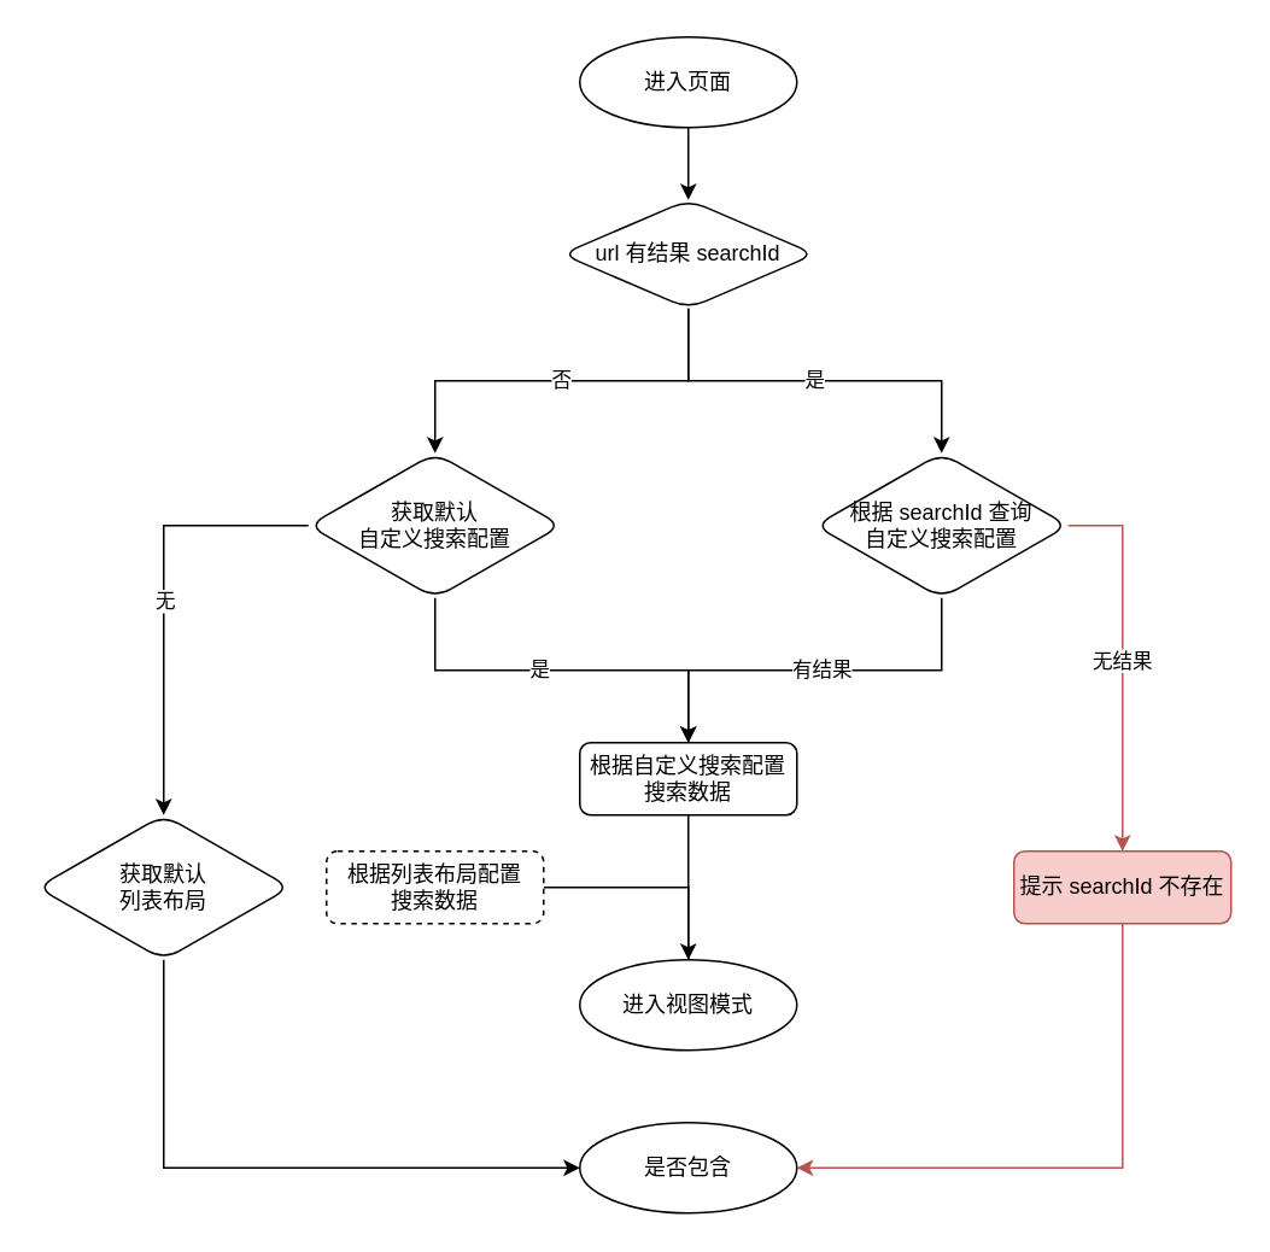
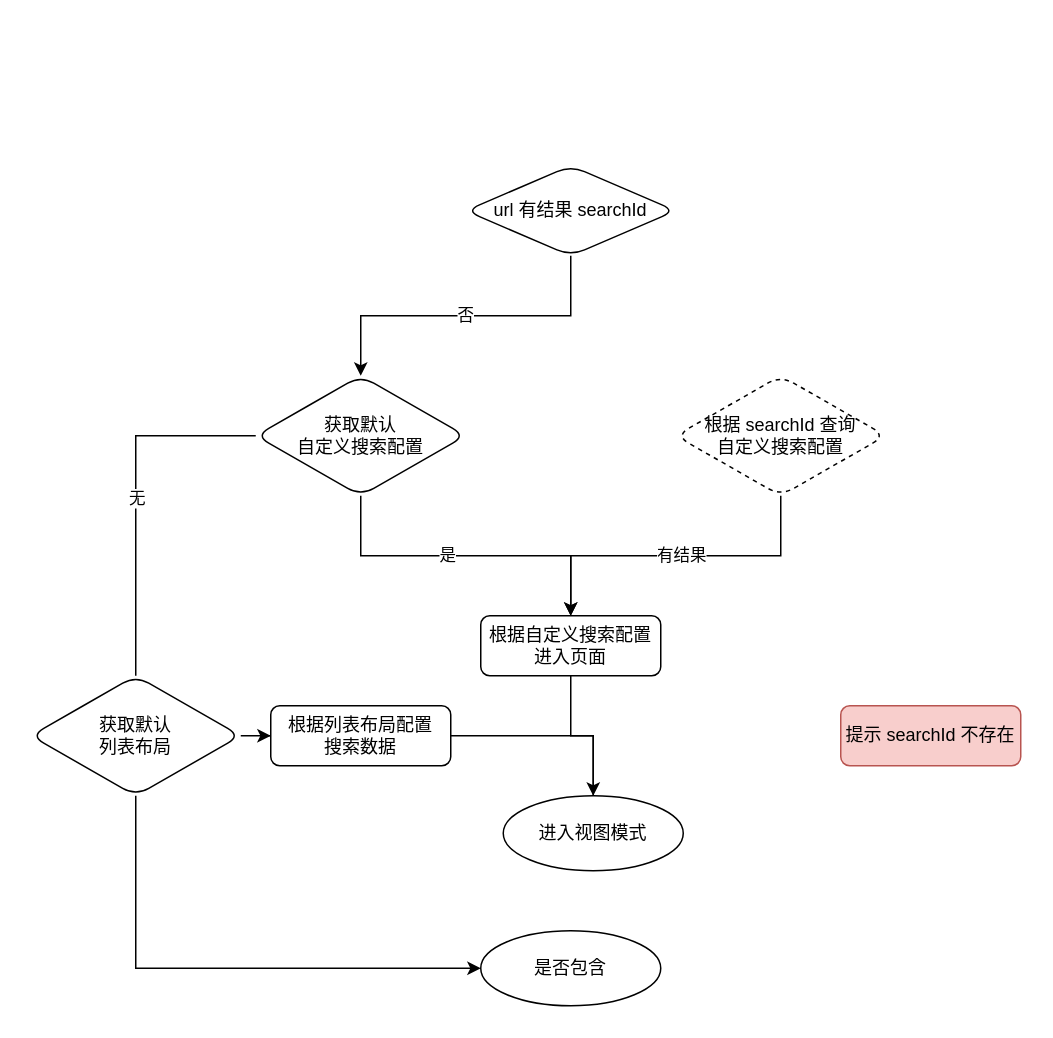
- <mxCell id="24" value="进入页面" style="ellipse;whiteSpace=wrap;html=1;rounded=1;" vertex="1" parent="1"><mxGeometry x="320" y="20" width="120" height="50" as="geometry" /></mxCell>
- <mxCell id="2" value="" style="edgeStyle=orthogonalEdgeStyle;rounded=0;orthogonalLoop=1;jettySize=auto;html=1;exitX=0.5;exitY=1;exitDx=0;exitDy=0;" edge="1" parent="1" source="24" target="5"><mxGeometry relative="1" as="geometry"><mxPoint x="380" y="50" as="sourcePoint" /></mxGeometry></mxCell>
- <mxCell id="3" value="是" style="edgeStyle=orthogonalEdgeStyle;rounded=0;orthogonalLoop=1;jettySize=auto;html=1;exitX=0.5;exitY=1;exitDx=0;exitDy=0;" edge="1" parent="1" source="5" target="8"><mxGeometry relative="1" as="geometry"><mxPoint as="offset" /></mxGeometry></mxCell>
- <mxCell id="8" value="根据 searchId 查询&lt;br&gt;自定义搜索配置" style="rhombus;whiteSpace=wrap;html=1;rounded=1;" vertex="1" parent="1"><mxGeometry x="450" y="250" width="140" height="80" as="geometry" /></mxCell>
+ <mxCell id="8" value="根据 searchId 查询&lt;br&gt;自定义搜索配置" style="rhombus;whiteSpace=wrap;html=1;rounded=1;dashed=1;" vertex="1" parent="1"><mxGeometry x="450" y="250" width="140" height="80" as="geometry" /></mxCell>
- <mxCell id="7" value="无结果" style="edgeStyle=orthogonalEdgeStyle;rounded=0;orthogonalLoop=1;jettySize=auto;html=1;exitX=1;exitY=0.5;exitDx=0;exitDy=0;entryX=0.5;entryY=0;entryDx=0;entryDy=0;fillColor=#f8cecc;strokeColor=#b85450;" edge="1" parent="1" source="8" target="10"><mxGeometry relative="1" as="geometry" /></mxCell>
- <mxCell id="19" value="根据自定义搜索配置&lt;br&gt;搜索数据" style="rounded=1;whiteSpace=wrap;html=1;" vertex="1" parent="1"><mxGeometry x="320" y="410" width="120" height="40" as="geometry" /></mxCell>
+ <mxCell id="19" value="根据自定义搜索配置&lt;br&gt;进入页面" style="rounded=1;whiteSpace=wrap;html=1;" vertex="1" parent="1"><mxGeometry x="320" y="410" width="120" height="40" as="geometry" /></mxCell>
- <mxCell id="11" value="" style="edgeStyle=orthogonalEdgeStyle;rounded=0;orthogonalLoop=1;jettySize=auto;html=1;exitX=0;exitY=0.5;exitDx=0;exitDy=0;" edge="1" parent="1" source="14" target="17"><mxGeometry relative="1" as="geometry" /></mxCell>
+ <mxCell id="11" value="" style="edgeStyle=orthogonalEdgeStyle;rounded=0;orthogonalLoop=1;jettySize=auto;html=1;exitX=0;exitY=0.5;exitDx=0;exitDy=0;endArrow=none;" edge="1" parent="1" source="14" target="17"><mxGeometry relative="1" as="geometry" /></mxCell>
+ <mxCell id="16" value="" style="edgeStyle=orthogonalEdgeStyle;rounded=0;orthogonalLoop=1;jettySize=auto;html=1;exitX=1;exitY=0.5;exitDx=0;exitDy=0;" edge="1" parent="1" source="17" target="21"><mxGeometry relative="1" as="geometry" /></mxCell>
- <mxCell id="21" value="根据列表布局配置&lt;br&gt;搜索数据" style="whiteSpace=wrap;html=1;rounded=1;dashed=1;" vertex="1" parent="1"><mxGeometry x="180" y="470" width="120" height="40" as="geometry" /></mxCell>
+ <mxCell id="21" value="根据列表布局配置&lt;br&gt;搜索数据" style="whiteSpace=wrap;html=1;rounded=1;" vertex="1" parent="1"><mxGeometry x="180" y="470" width="120" height="40" as="geometry" /></mxCell>
- <mxCell id="22" value="进入视图模式" style="ellipse;whiteSpace=wrap;html=1;rounded=1;" vertex="1" parent="1"><mxGeometry x="320" y="530" width="120" height="50" as="geometry" /></mxCell>
+ <mxCell id="22" value="进入视图模式" style="ellipse;whiteSpace=wrap;html=1;rounded=1;" vertex="1" parent="1"><mxGeometry x="335" y="530" width="120" height="50" as="geometry" /></mxCell>
- <mxCell id="9" value="" style="edgeStyle=orthogonalEdgeStyle;rounded=0;orthogonalLoop=1;jettySize=auto;html=1;fillColor=#f8cecc;strokeColor=#b85450;exitX=0.5;exitY=1;exitDx=0;exitDy=0;entryX=1;entryY=0.5;entryDx=0;entryDy=0;" edge="1" parent="1" source="10" target="23"><mxGeometry relative="1" as="geometry"><mxPoint x="440" y="790" as="targetPoint" /></mxGeometry></mxCell>
